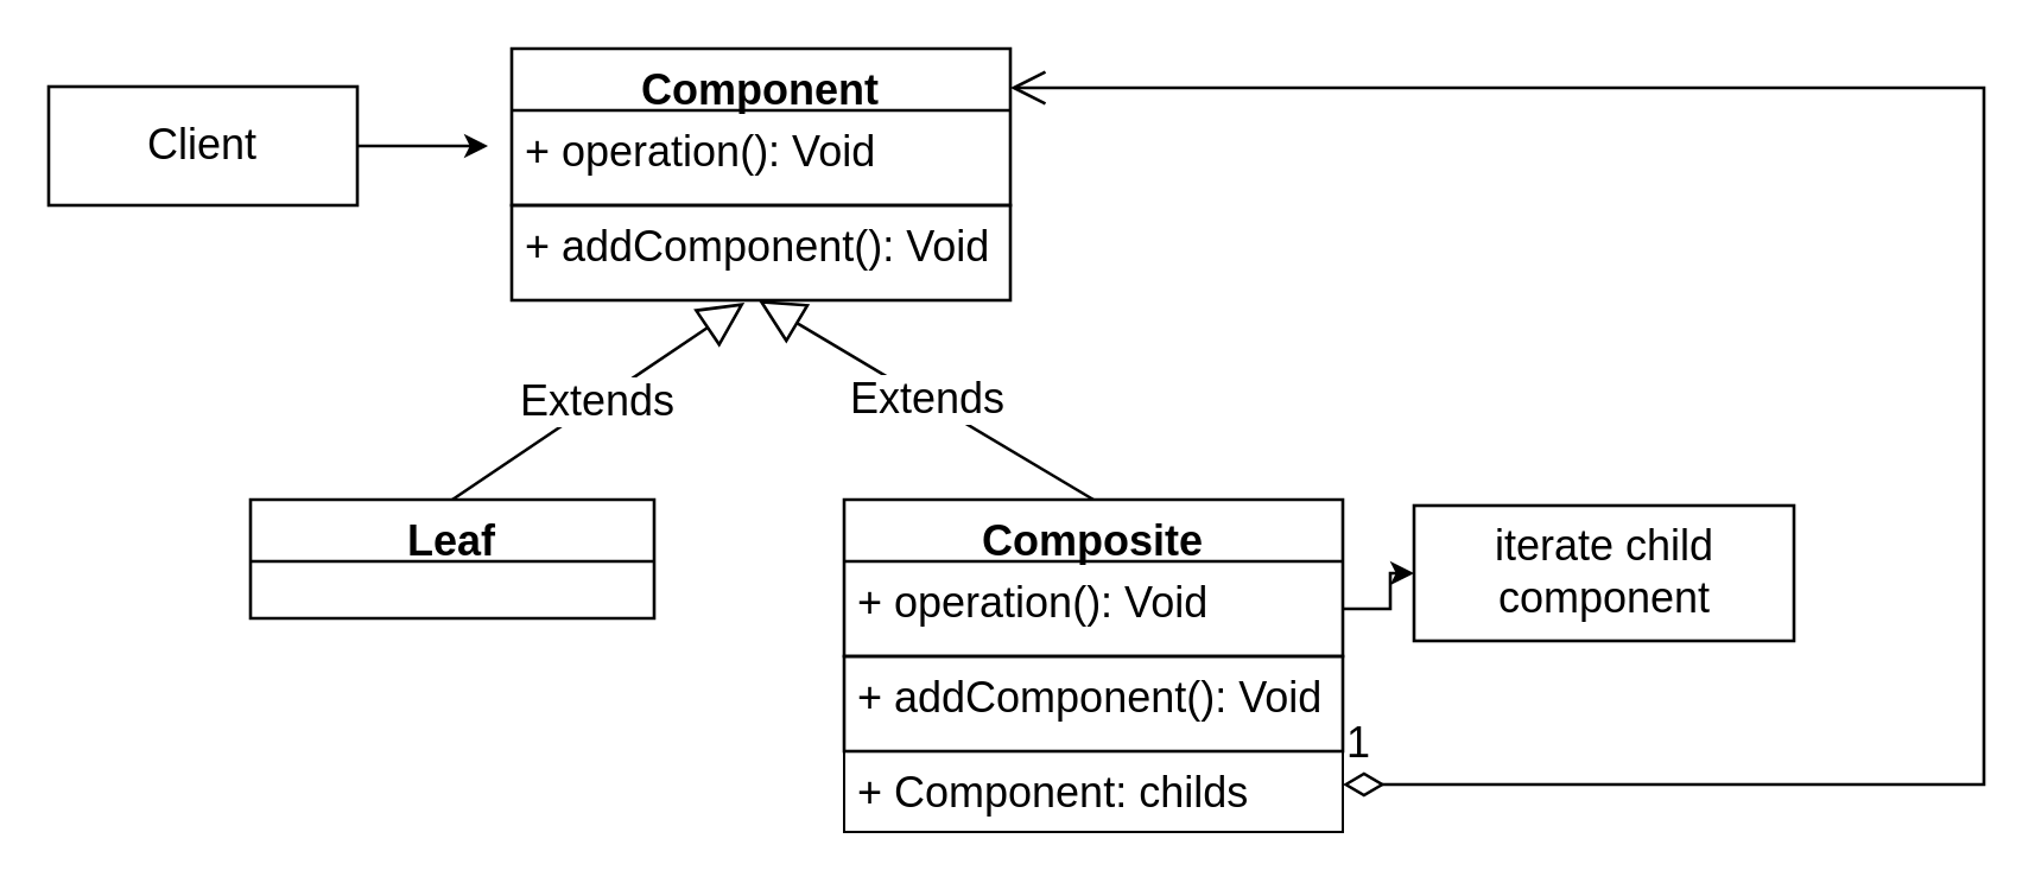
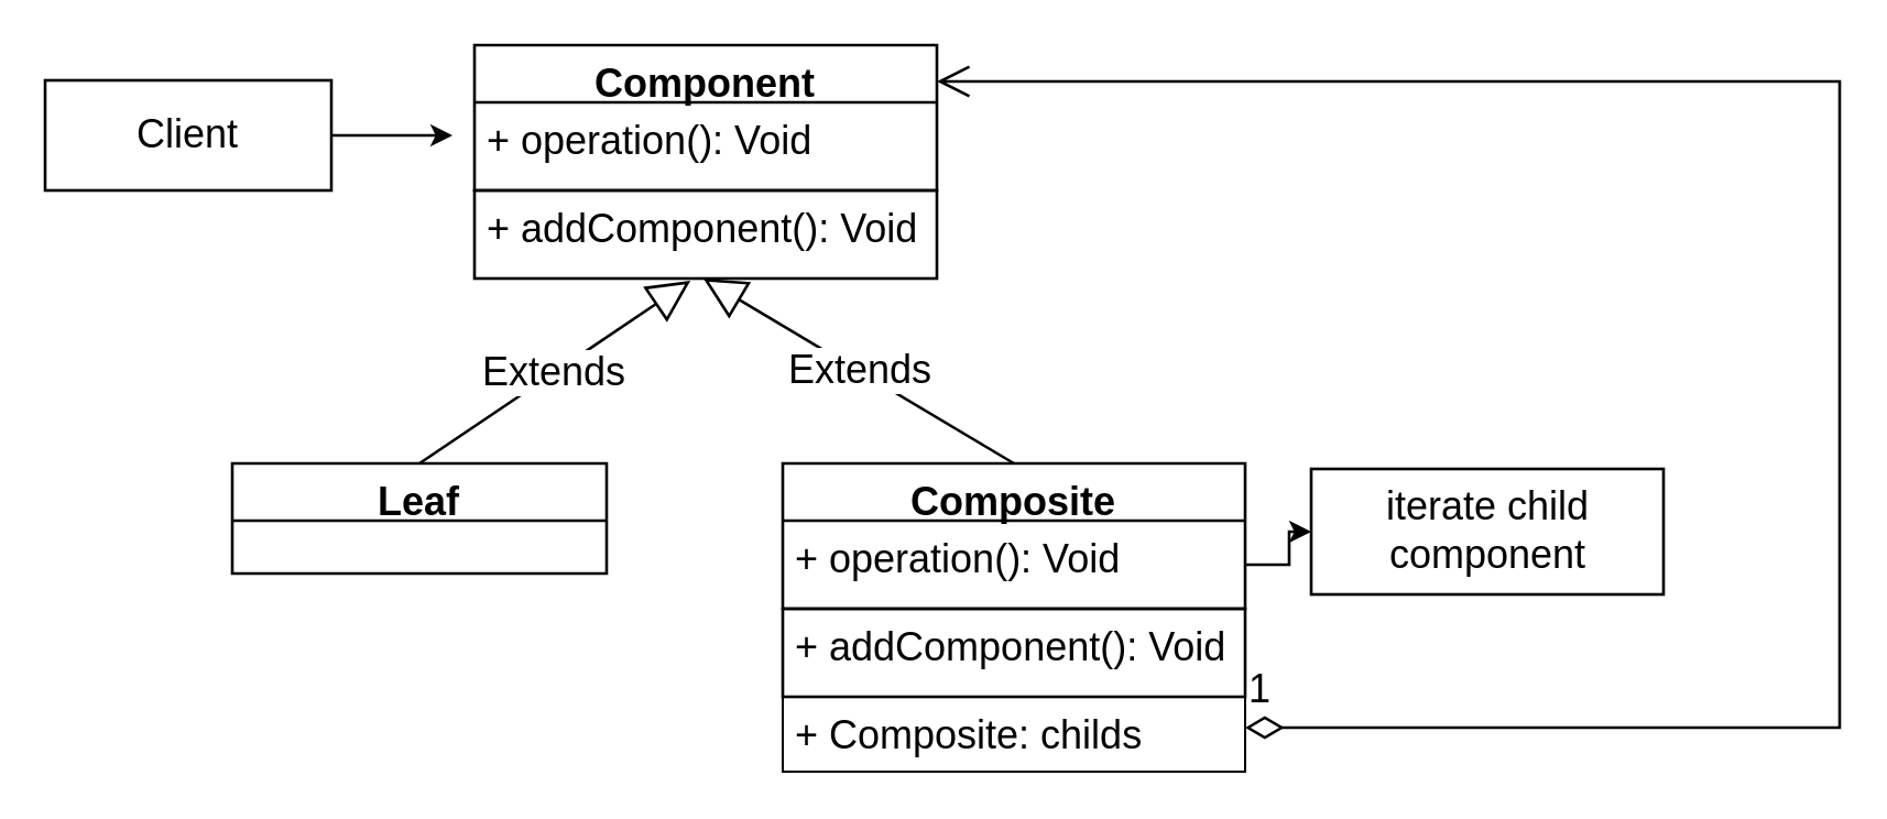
- <mxCell id="15" value="+ Component: childs" style="text;strokeColor=default;fillColor=none;align=left;verticalAlign=top;spacingLeft=4;spacingRight=4;overflow=hidden;rotatable=0;points=[[0,0.5],[1,0.5]];portConstraint=eastwest;fontSize=18;" vertex="1" parent="1"><mxGeometry x="355" y="316" width="210" height="34" as="geometry" /></mxCell>
+ <mxCell id="15" value="+ Composite: childs" style="text;strokeColor=default;fillColor=none;align=left;verticalAlign=top;spacingLeft=4;spacingRight=4;overflow=hidden;rotatable=0;points=[[0,0.5],[1,0.5]];portConstraint=eastwest;fontSize=18;" vertex="1" parent="1"><mxGeometry x="355" y="316" width="210" height="34" as="geometry" /></mxCell>
